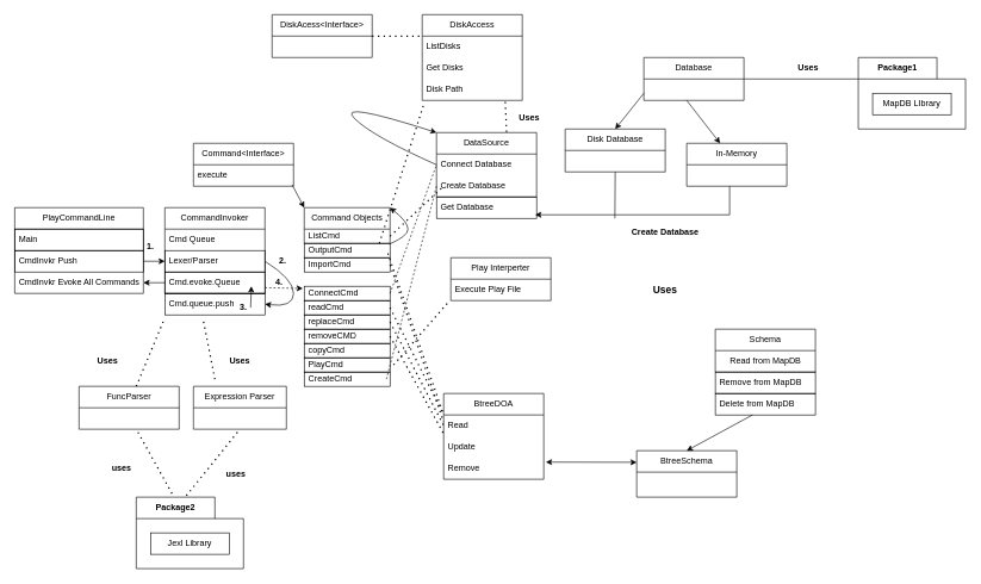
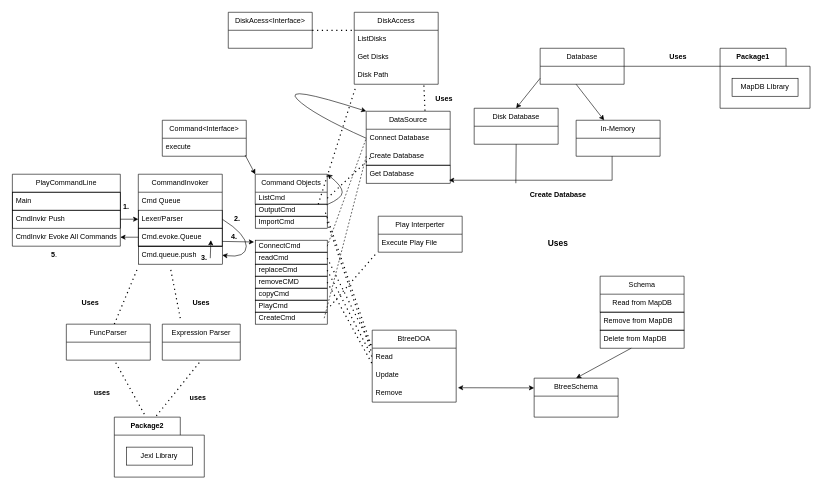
- <mxCell id="75" value="" style="endArrow=classic;html=1;rounded=0;exitX=1;exitY=0.733;exitDx=0;exitDy=0;exitPerimeter=0;entryX=-0.017;entryY=0.15;entryDx=0;entryDy=0;entryPerimeter=0;dashed=1;" parent="1" source="9" target="20" edge="1"><mxGeometry width="50" height="50" relative="1" as="geometry"><mxPoint x="370" y="440" as="sourcePoint" /><mxPoint x="420" y="390" as="targetPoint" /></mxGeometry></mxCell>
+ <mxCell id="75" value="" style="endArrow=classic;html=1;rounded=0;exitX=1;exitY=0.733;exitDx=0;exitDy=0;exitPerimeter=0;entryX=-0.017;entryY=0.15;entryDx=0;entryDy=0;entryPerimeter=0;" parent="1" source="9" target="20" edge="1"><mxGeometry width="50" height="50" relative="1" as="geometry"><mxPoint x="370" y="440" as="sourcePoint" /><mxPoint x="420" y="390" as="targetPoint" /></mxGeometry></mxCell>
+ <mxCell id="80" value="&lt;b&gt;5&lt;/b&gt;." style="text;html=1;strokeColor=none;fillColor=none;align=center;verticalAlign=middle;whiteSpace=wrap;rounded=0;" parent="1" vertex="1"><mxGeometry x="60" y="410" width="60" height="30" as="geometry" /></mxCell>
